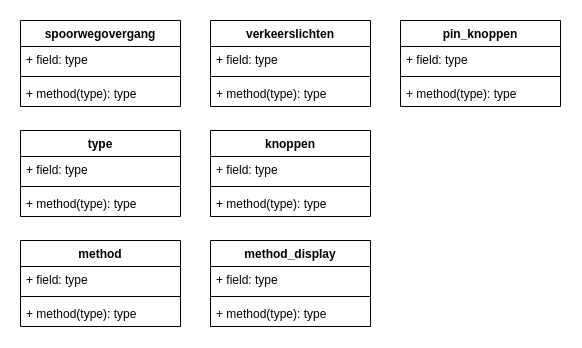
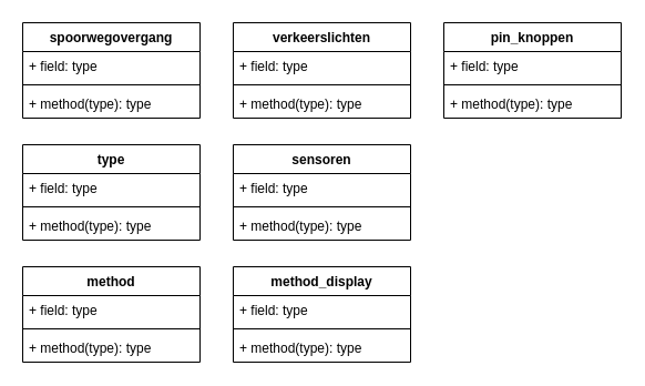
- <mxCell id="22" value="knoppen" style="swimlane;fontStyle=1;align=center;verticalAlign=top;childLayout=stackLayout;horizontal=1;startSize=26;horizontalStack=0;resizeParent=1;resizeParentMax=0;resizeLast=0;collapsible=1;marginBottom=0;whiteSpace=wrap;html=1;" parent="1" vertex="1"><mxGeometry x="210" y="130" width="160" height="86" as="geometry" /></mxCell>
+ <mxCell id="22" value="sensoren" style="swimlane;fontStyle=1;align=center;verticalAlign=top;childLayout=stackLayout;horizontal=1;startSize=26;horizontalStack=0;resizeParent=1;resizeParentMax=0;resizeLast=0;collapsible=1;marginBottom=0;whiteSpace=wrap;html=1;" parent="1" vertex="1"><mxGeometry x="210" y="130" width="160" height="86" as="geometry" /></mxCell>
